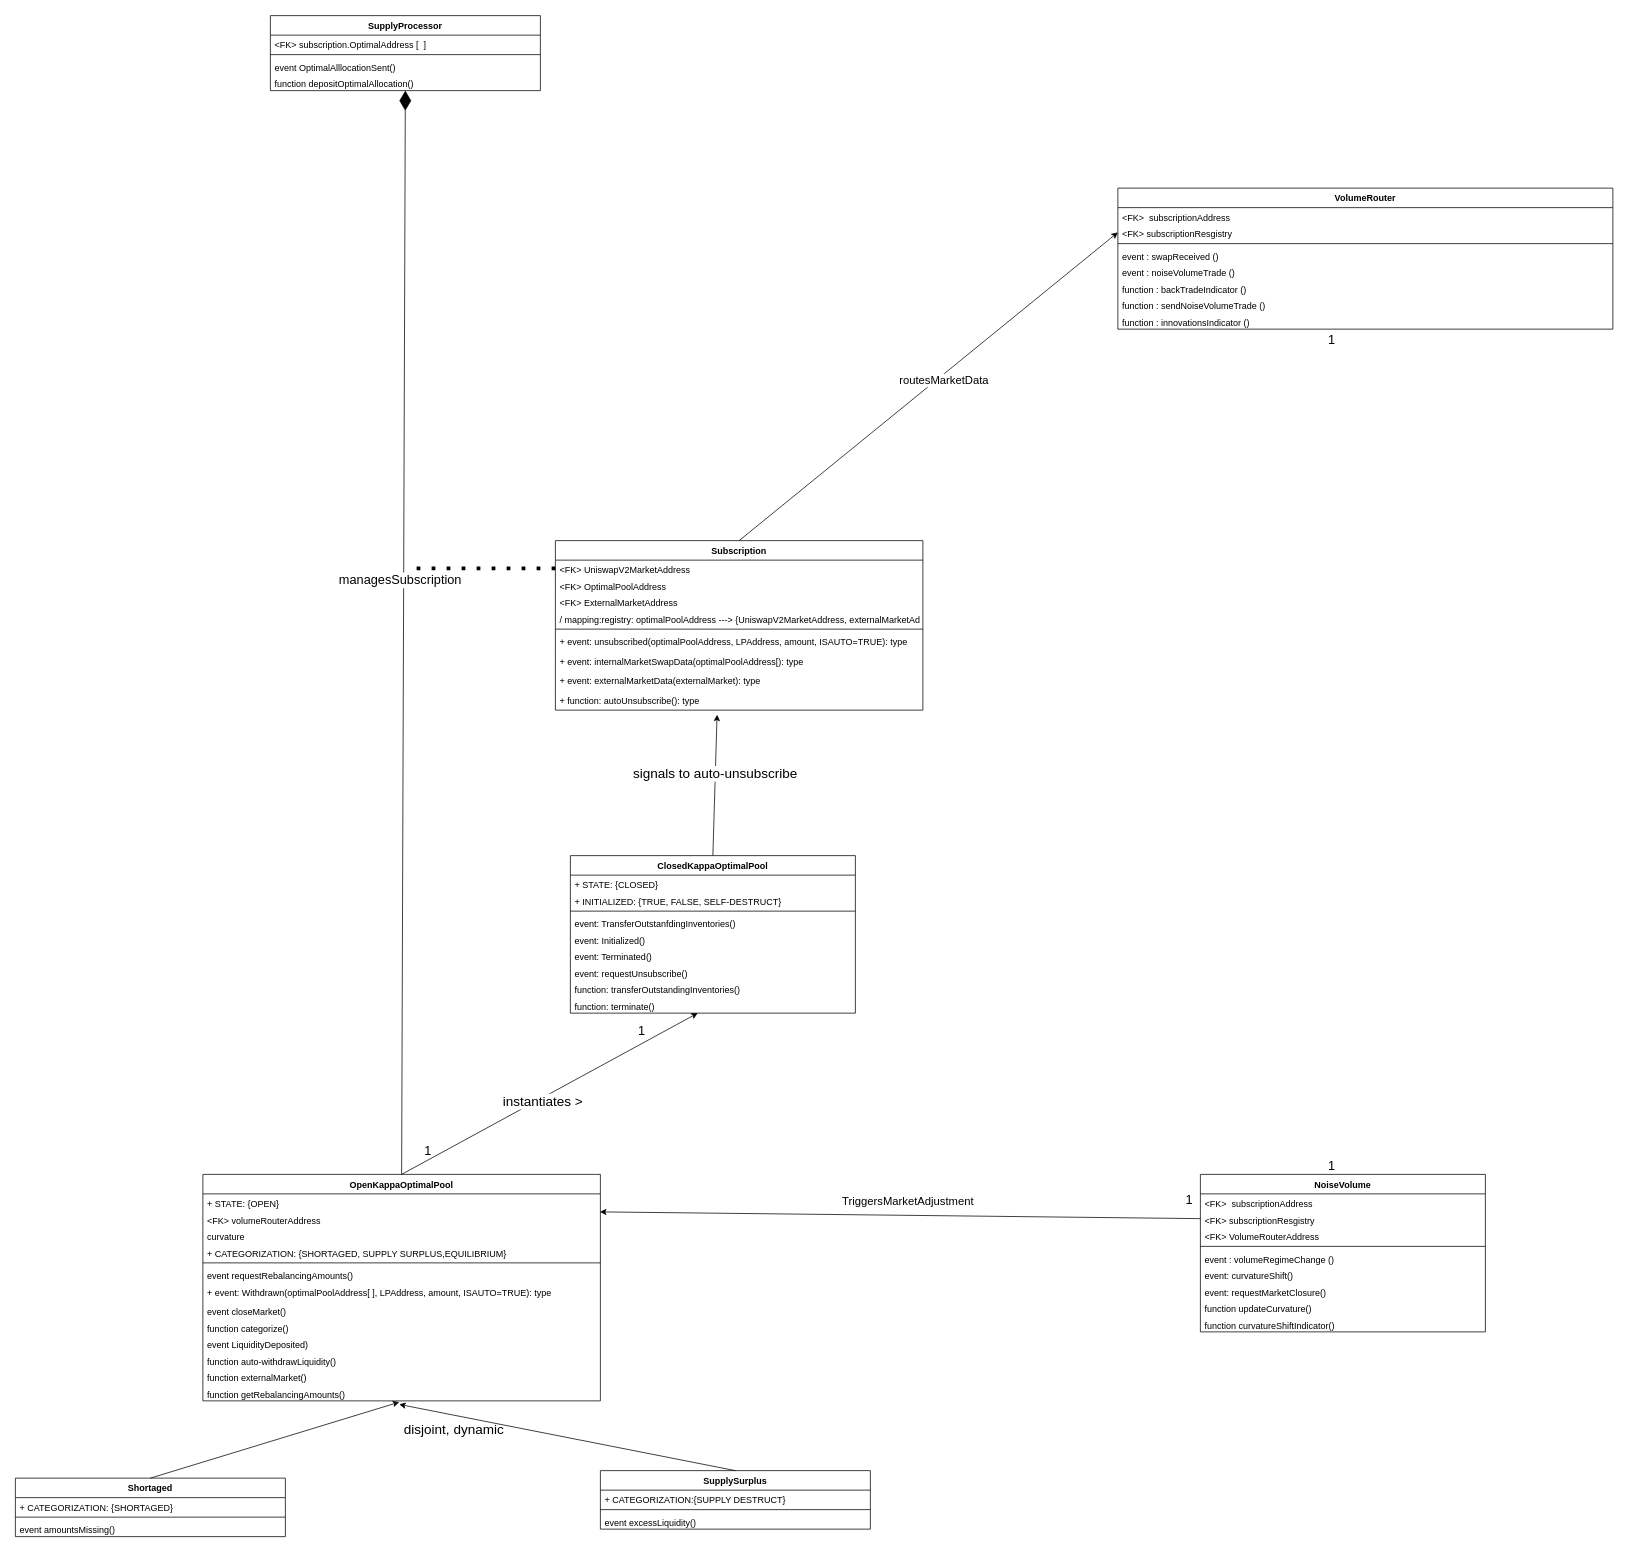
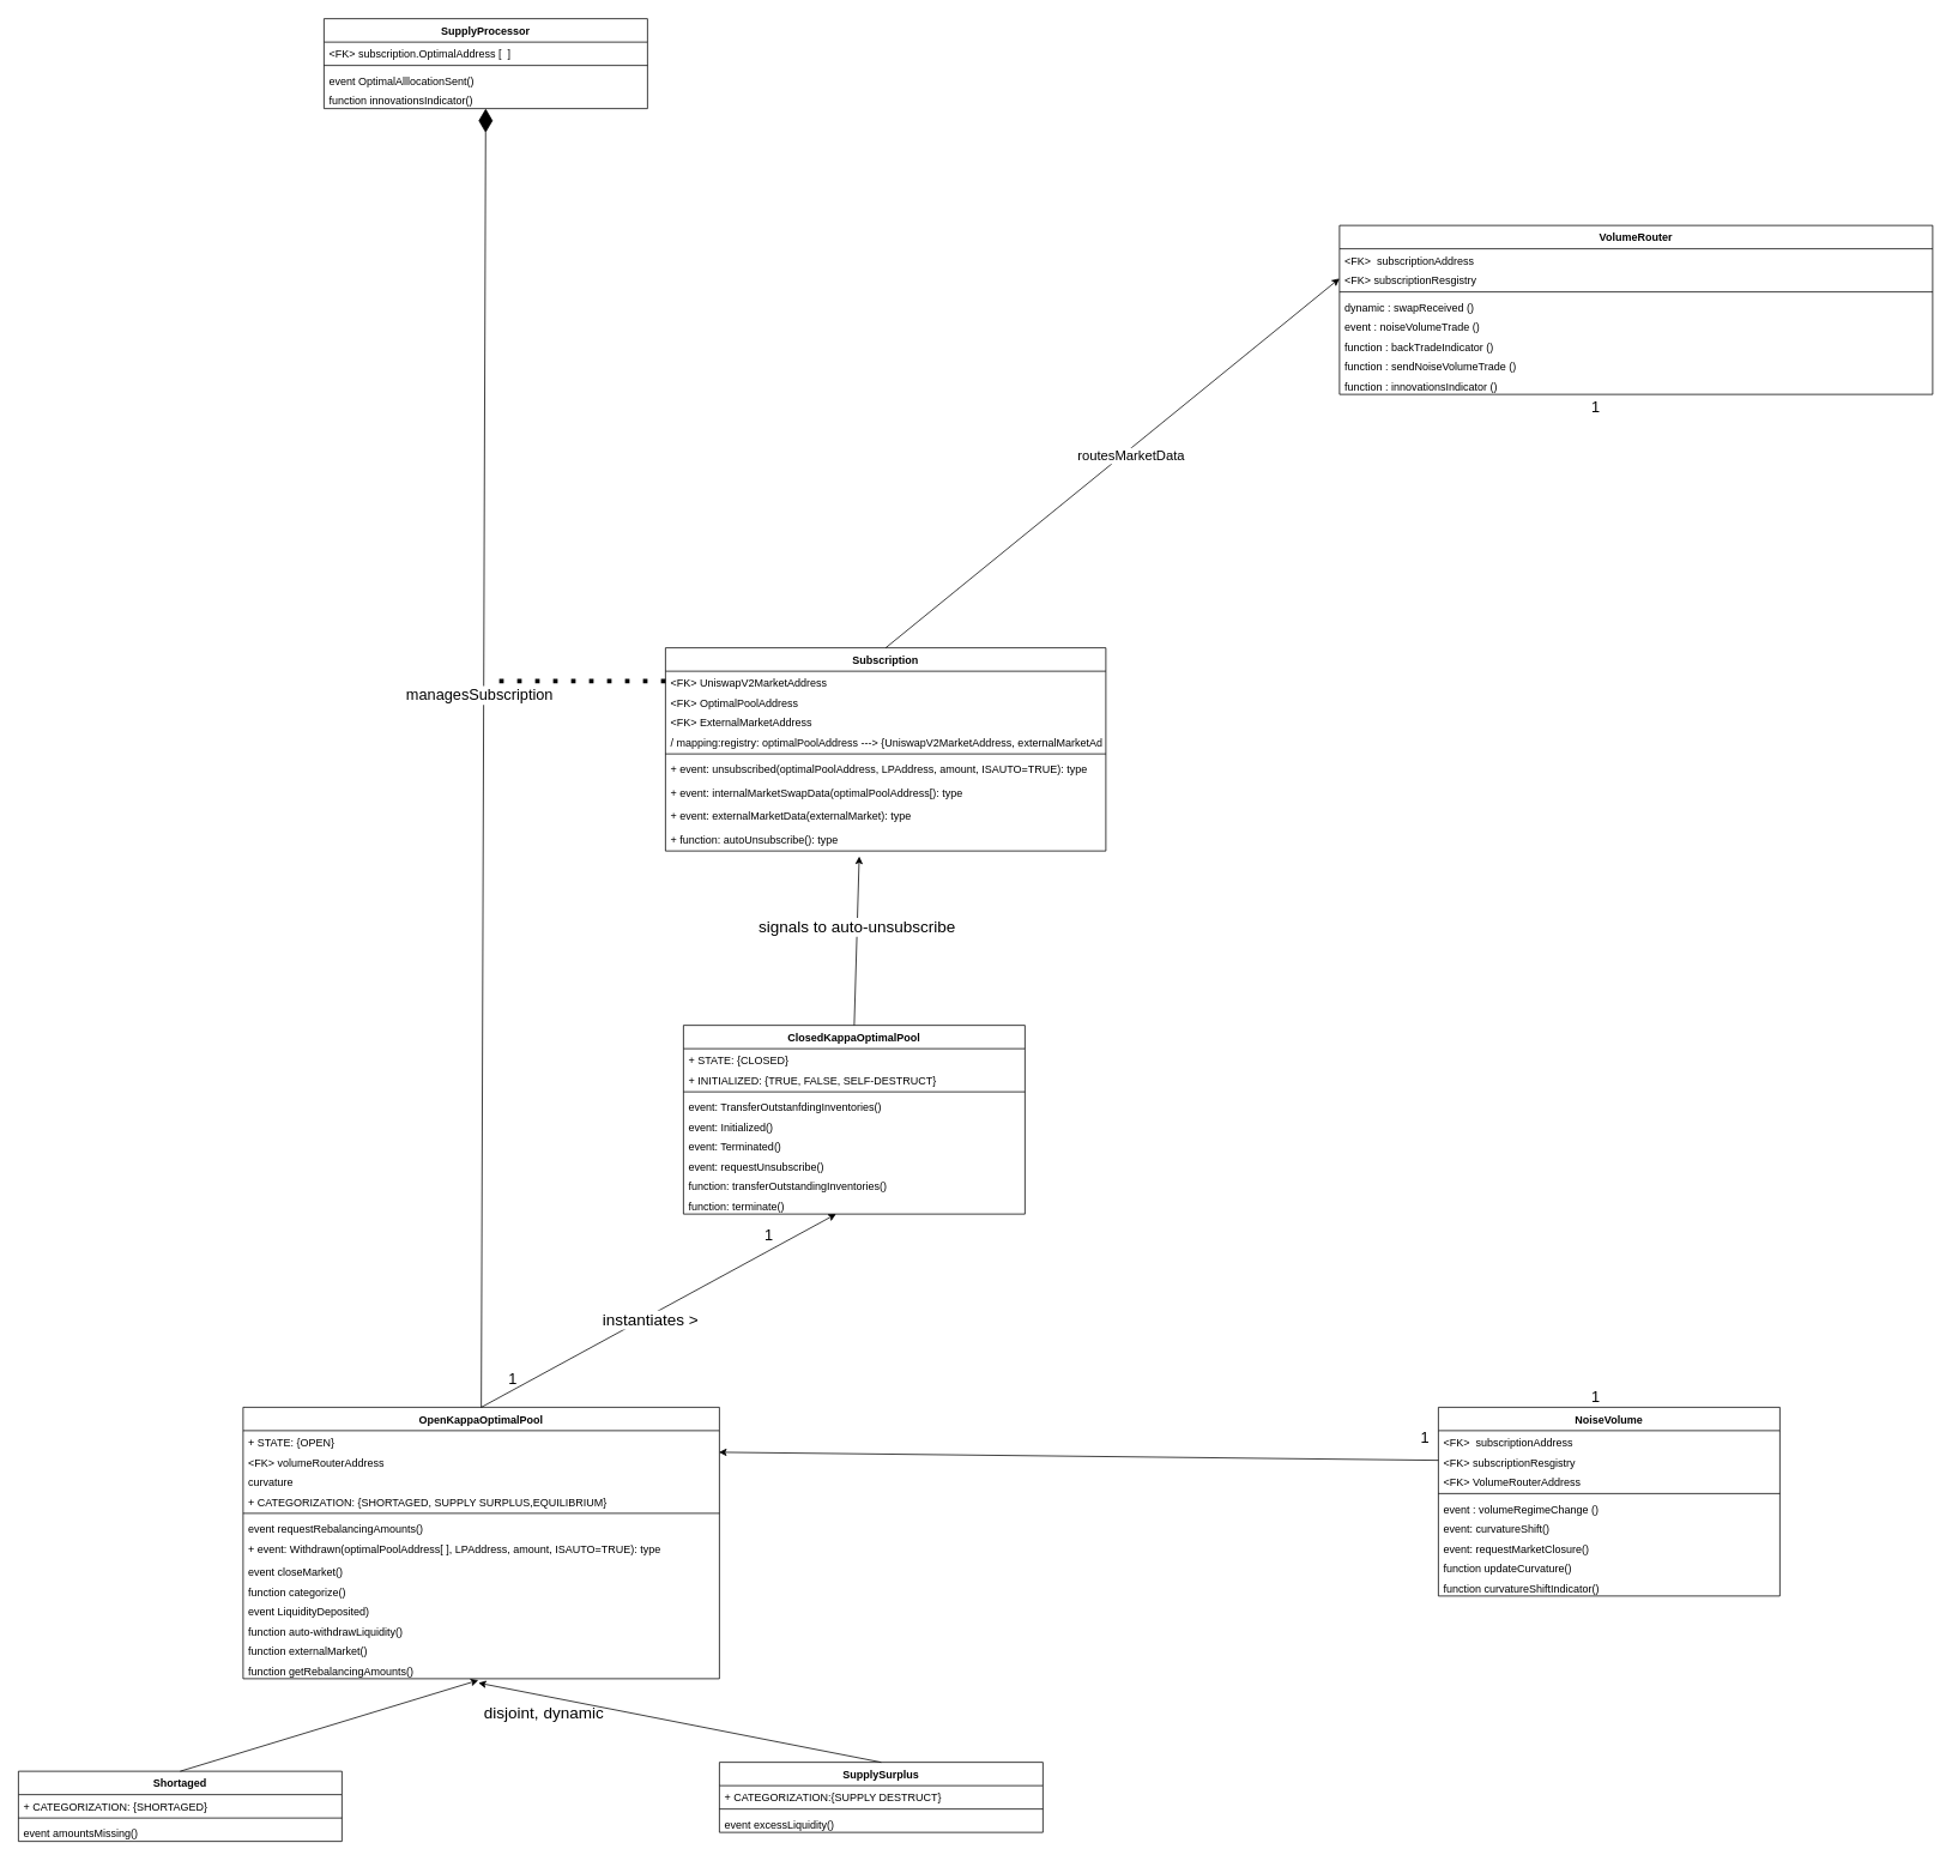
- <mxCell id="49" value="function depositOptimalAllocation()" style="text;strokeColor=none;fillColor=none;align=left;verticalAlign=top;spacingLeft=4;spacingRight=4;overflow=hidden;rotatable=0;points=[[0,0.5],[1,0.5]];portConstraint=eastwest;" parent="45" vertex="1"><mxGeometry y="78" width="360" height="22" as="geometry" /></mxCell>
+ <mxCell id="49" value="function innovationsIndicator()" style="text;strokeColor=none;fillColor=none;align=left;verticalAlign=top;spacingLeft=4;spacingRight=4;overflow=hidden;rotatable=0;points=[[0,0.5],[1,0.5]];portConstraint=eastwest;" parent="45" vertex="1"><mxGeometry y="78" width="360" height="22" as="geometry" /></mxCell>
- <mxCell id="30" value="event : swapReceived ()" style="text;strokeColor=none;fillColor=none;align=left;verticalAlign=top;spacingLeft=4;spacingRight=4;overflow=hidden;rotatable=0;points=[[0,0.5],[1,0.5]];portConstraint=eastwest;" parent="26" vertex="1"><mxGeometry y="78" width="660" height="22" as="geometry" /></mxCell>
+ <mxCell id="30" value="dynamic : swapReceived ()" style="text;strokeColor=none;fillColor=none;align=left;verticalAlign=top;spacingLeft=4;spacingRight=4;overflow=hidden;rotatable=0;points=[[0,0.5],[1,0.5]];portConstraint=eastwest;" parent="26" vertex="1"><mxGeometry y="78" width="660" height="22" as="geometry" /></mxCell>
- <mxCell id="81" value="&lt;font style=&quot;font-size: 15px;&quot;&gt;TriggersMarketAdjustment&lt;/font&gt;" style="text;html=1;align=center;verticalAlign=middle;resizable=0;points=[];autosize=1;strokeColor=none;fillColor=none;" parent="1" vertex="1"><mxGeometry x="1110" y="1585" width="200" height="30" as="geometry" /></mxCell>
